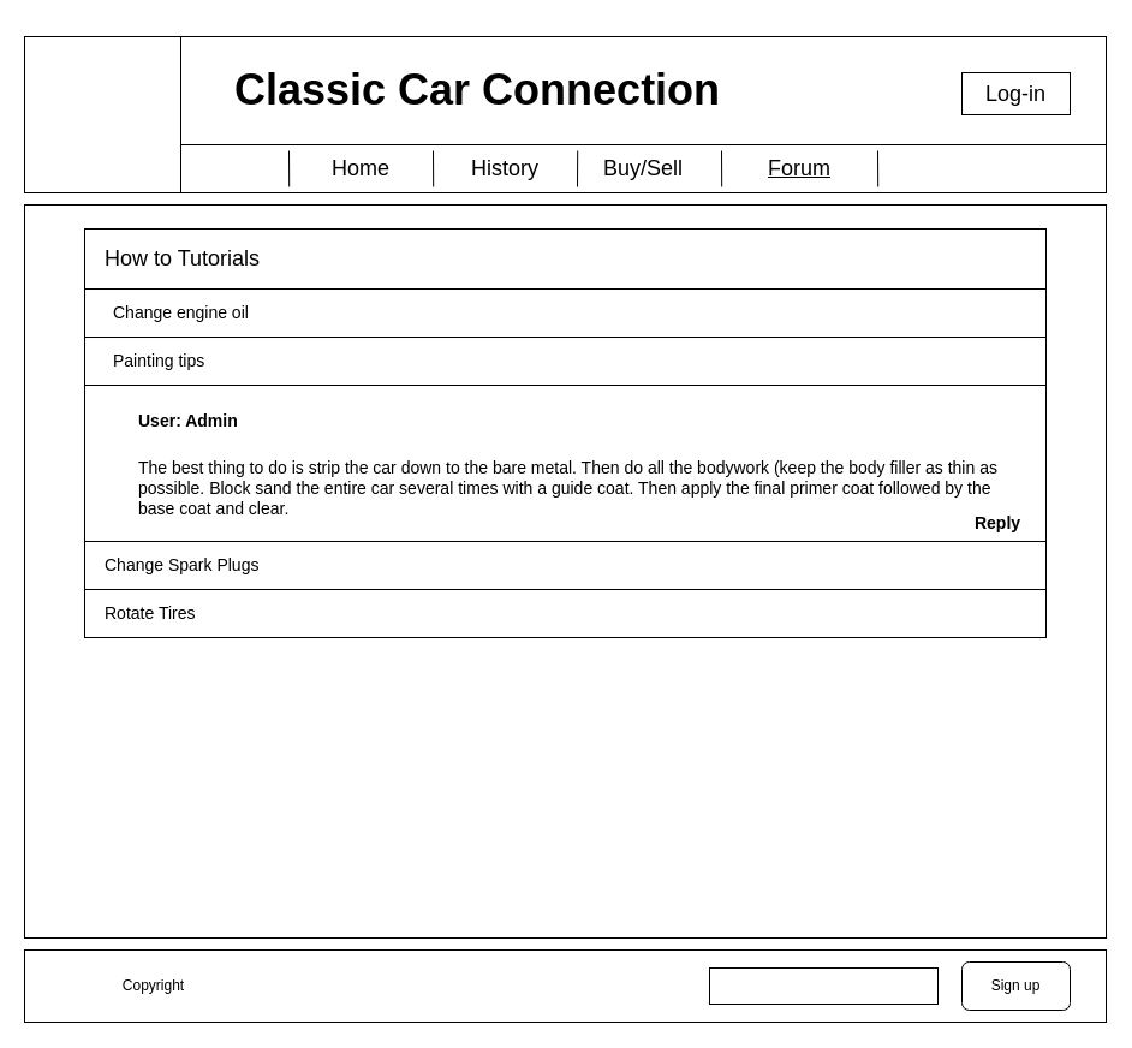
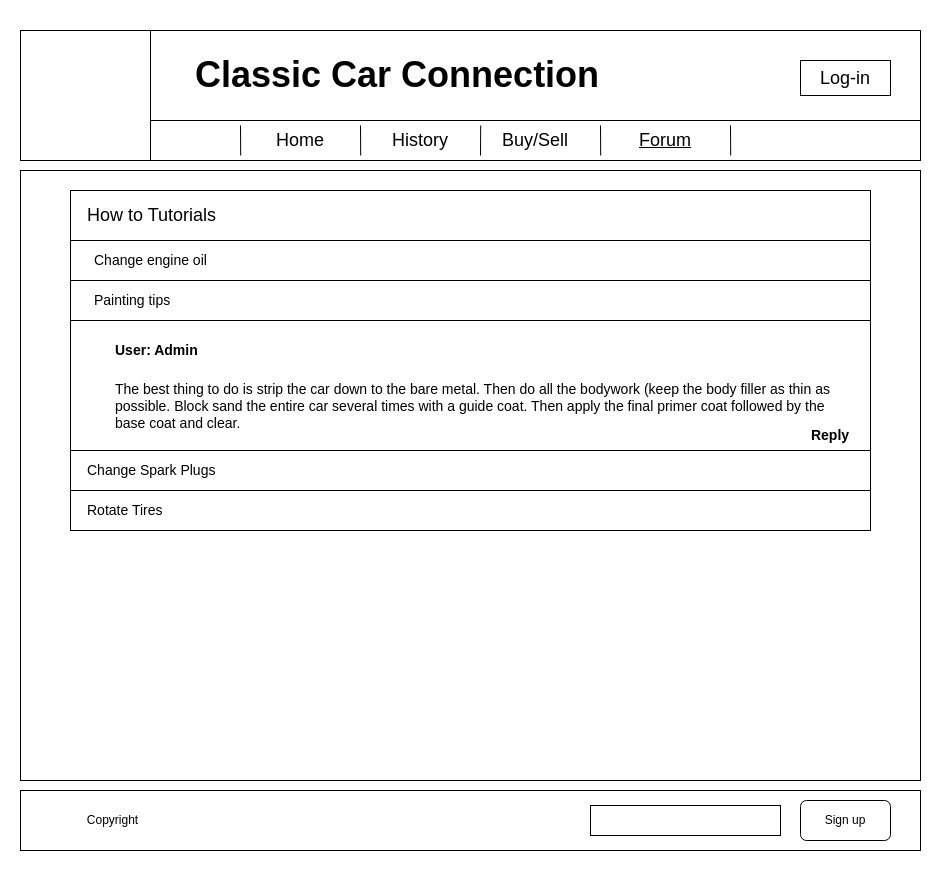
- <mxCell id="19" value="Copyright" style="text;html=1;strokeColor=none;fillColor=none;align=center;verticalAlign=middle;whiteSpace=wrap;rounded=0;" parent="1" vertex="1"><mxGeometry x="60" y="805" width="135" height="30" as="geometry" /></mxCell>
+ <mxCell id="19" value="Copyright" style="text;html=1;strokeColor=none;fillColor=none;align=center;verticalAlign=middle;whiteSpace=wrap;rounded=0;" parent="1" vertex="1"><mxGeometry x="45" y="805" width="135" height="30" as="geometry" /></mxCell>
